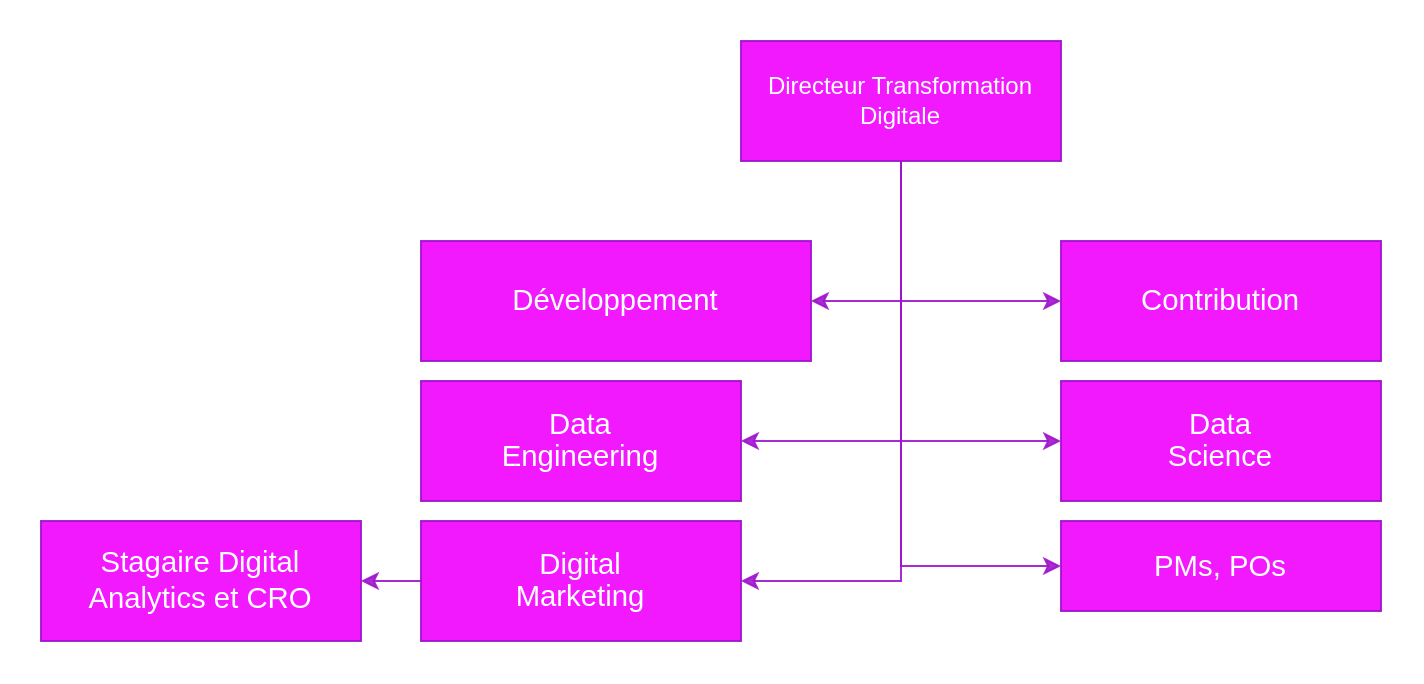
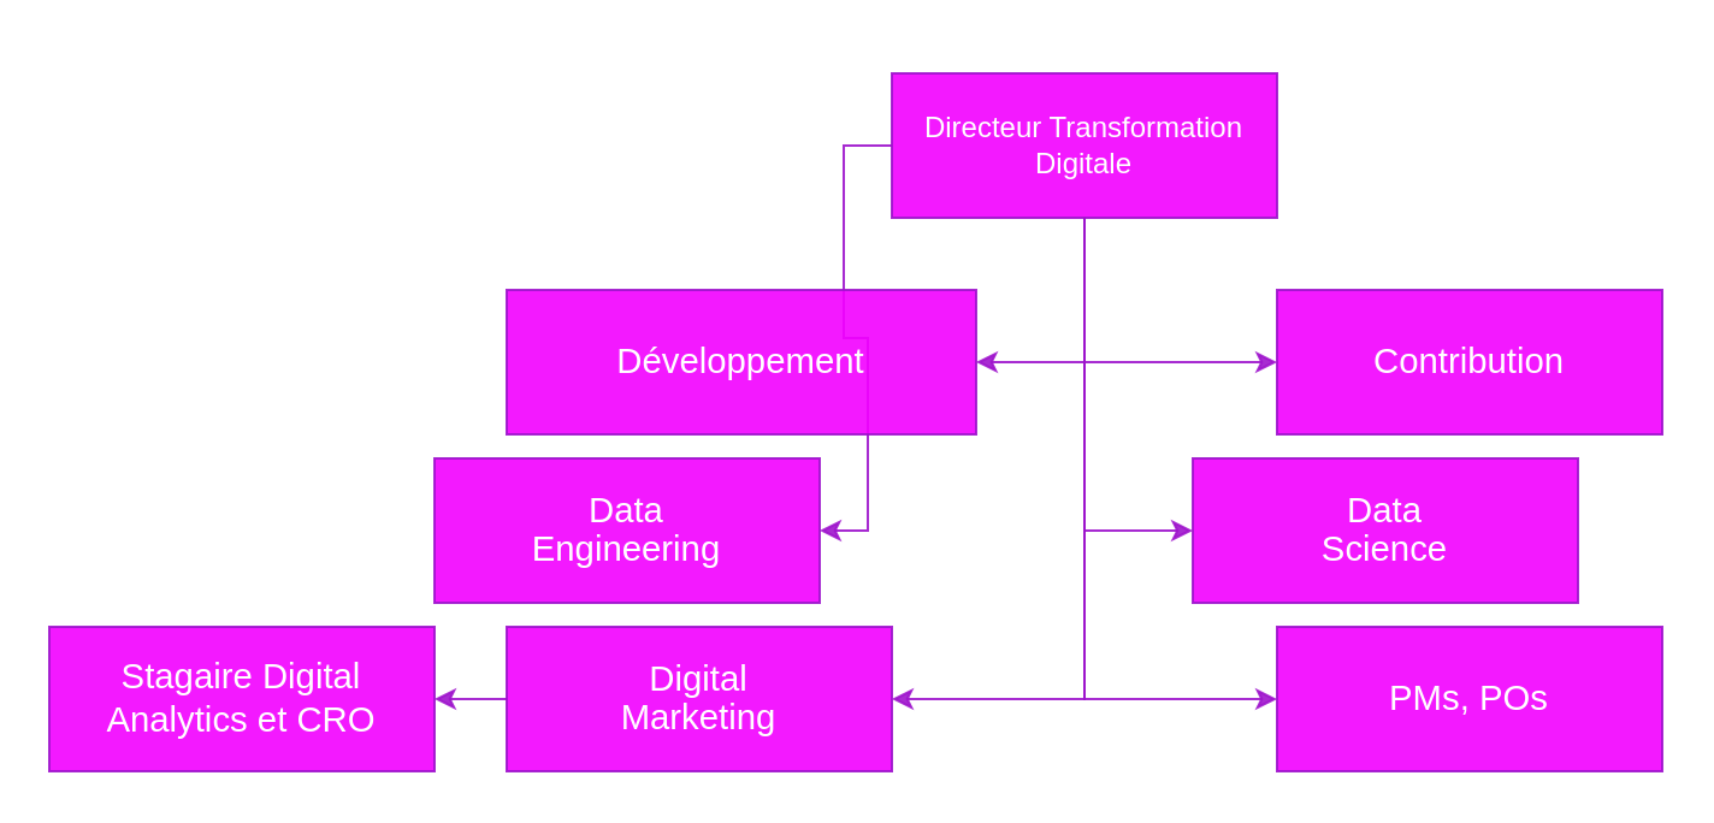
- <mxCell id="8" value="Directeur Transformation Digitale" style="rounded=0;whiteSpace=wrap;html=1;fillColor=#F200FF;strokeColor=#9E15CC;fontColor=#ffffff;opacity=90;" vertex="1" parent="1"><mxGeometry x="370" y="20" width="160" height="60" as="geometry" /></mxCell>
+ <mxCell id="8" value="Directeur Transformation Digitale" style="rounded=0;whiteSpace=wrap;html=1;fillColor=#F200FF;strokeColor=#9E15CC;fontColor=#ffffff;opacity=90;" vertex="1" parent="1"><mxGeometry x="370" y="30" width="160" height="60" as="geometry" /></mxCell>
- <mxCell id="10" value="&lt;span style=&quot;font-size:11.0pt;line-height:107%;&lt;br/&gt;font-family:&amp;quot;Aptos&amp;quot;,sans-serif;mso-ascii-theme-font:minor-latin;mso-fareast-font-family:&lt;br/&gt;Aptos;mso-fareast-theme-font:minor-latin;mso-hansi-theme-font:minor-latin;&lt;br/&gt;mso-bidi-font-family:&amp;quot;Times New Roman&amp;quot;;mso-bidi-theme-font:minor-bidi;&lt;br/&gt;mso-ansi-language:FR-MA;mso-fareast-language:EN-US;mso-bidi-language:AR-SA&quot;&gt;Data&lt;br/&gt;Engineering&lt;/span&gt;" style="rounded=0;whiteSpace=wrap;html=1;fillColor=#F200FF;strokeColor=#9E15CC;fontColor=#ffffff;opacity=90;" vertex="1" parent="1"><mxGeometry x="210" y="190" width="160" height="60" as="geometry" /></mxCell>
+ <mxCell id="10" value="&lt;span style=&quot;font-size:11.0pt;line-height:107%;&lt;br/&gt;font-family:&amp;quot;Aptos&amp;quot;,sans-serif;mso-ascii-theme-font:minor-latin;mso-fareast-font-family:&lt;br/&gt;Aptos;mso-fareast-theme-font:minor-latin;mso-hansi-theme-font:minor-latin;&lt;br/&gt;mso-bidi-font-family:&amp;quot;Times New Roman&amp;quot;;mso-bidi-theme-font:minor-bidi;&lt;br/&gt;mso-ansi-language:FR-MA;mso-fareast-language:EN-US;mso-bidi-language:AR-SA&quot;&gt;Data&lt;br/&gt;Engineering&lt;/span&gt;" style="rounded=0;whiteSpace=wrap;html=1;fillColor=#F200FF;strokeColor=#9E15CC;fontColor=#ffffff;opacity=90;" vertex="1" parent="1"><mxGeometry x="180" y="190" width="160" height="60" as="geometry" /></mxCell>
- <mxCell id="14" value="&lt;div&gt;&lt;span style=&quot;font-size:11.0pt;line-height:107%;&lt;br/&gt;font-family:&amp;quot;Aptos&amp;quot;,sans-serif;mso-ascii-theme-font:minor-latin;mso-fareast-font-family:&lt;br/&gt;Aptos;mso-fareast-theme-font:minor-latin;mso-hansi-theme-font:minor-latin;&lt;br/&gt;mso-bidi-font-family:&amp;quot;Times New Roman&amp;quot;;mso-bidi-theme-font:minor-bidi;&lt;br/&gt;mso-ansi-language:FR-MA;mso-fareast-language:EN-US;mso-bidi-language:AR-SA&quot;&gt;Data&lt;br/&gt;Science&lt;/span&gt;&lt;/div&gt;" style="rounded=0;whiteSpace=wrap;html=1;fillColor=#F200FF;strokeColor=#9E15CC;fontColor=#ffffff;opacity=90;" vertex="1" parent="1"><mxGeometry x="530" y="190" width="160" height="60" as="geometry" /></mxCell>
+ <mxCell id="14" value="&lt;div&gt;&lt;span style=&quot;font-size:11.0pt;line-height:107%;&lt;br/&gt;font-family:&amp;quot;Aptos&amp;quot;,sans-serif;mso-ascii-theme-font:minor-latin;mso-fareast-font-family:&lt;br/&gt;Aptos;mso-fareast-theme-font:minor-latin;mso-hansi-theme-font:minor-latin;&lt;br/&gt;mso-bidi-font-family:&amp;quot;Times New Roman&amp;quot;;mso-bidi-theme-font:minor-bidi;&lt;br/&gt;mso-ansi-language:FR-MA;mso-fareast-language:EN-US;mso-bidi-language:AR-SA&quot;&gt;Data&lt;br/&gt;Science&lt;/span&gt;&lt;/div&gt;" style="rounded=0;whiteSpace=wrap;html=1;fillColor=#F200FF;strokeColor=#9E15CC;fontColor=#ffffff;opacity=90;" vertex="1" parent="1"><mxGeometry x="495" y="190" width="160" height="60" as="geometry" /></mxCell>
- <mxCell id="15" value="&lt;span style=&quot;font-size:11.0pt;line-height:107%;&lt;br/&gt;font-family:&amp;quot;Aptos&amp;quot;,sans-serif;mso-ascii-theme-font:minor-latin;mso-fareast-font-family:&lt;br/&gt;Aptos;mso-fareast-theme-font:minor-latin;mso-hansi-theme-font:minor-latin;&lt;br/&gt;mso-bidi-font-family:&amp;quot;Times New Roman&amp;quot;;mso-bidi-theme-font:minor-bidi;&lt;br/&gt;mso-ansi-language:FR-MA;mso-fareast-language:EN-US;mso-bidi-language:AR-SA&quot;&gt;PMs, POs&lt;/span&gt;" style="rounded=0;whiteSpace=wrap;html=1;fillColor=#F200FF;strokeColor=#9E15CC;fontColor=#ffffff;opacity=90;" vertex="1" parent="1"><mxGeometry x="530" y="260" width="160" height="45" as="geometry" /></mxCell>
+ <mxCell id="15" value="&lt;span style=&quot;font-size:11.0pt;line-height:107%;&lt;br/&gt;font-family:&amp;quot;Aptos&amp;quot;,sans-serif;mso-ascii-theme-font:minor-latin;mso-fareast-font-family:&lt;br/&gt;Aptos;mso-fareast-theme-font:minor-latin;mso-hansi-theme-font:minor-latin;&lt;br/&gt;mso-bidi-font-family:&amp;quot;Times New Roman&amp;quot;;mso-bidi-theme-font:minor-bidi;&lt;br/&gt;mso-ansi-language:FR-MA;mso-fareast-language:EN-US;mso-bidi-language:AR-SA&quot;&gt;PMs, POs&lt;/span&gt;" style="rounded=0;whiteSpace=wrap;html=1;fillColor=#F200FF;strokeColor=#9E15CC;fontColor=#ffffff;opacity=90;" vertex="1" parent="1"><mxGeometry x="530" y="260" width="160" height="60" as="geometry" /></mxCell>
